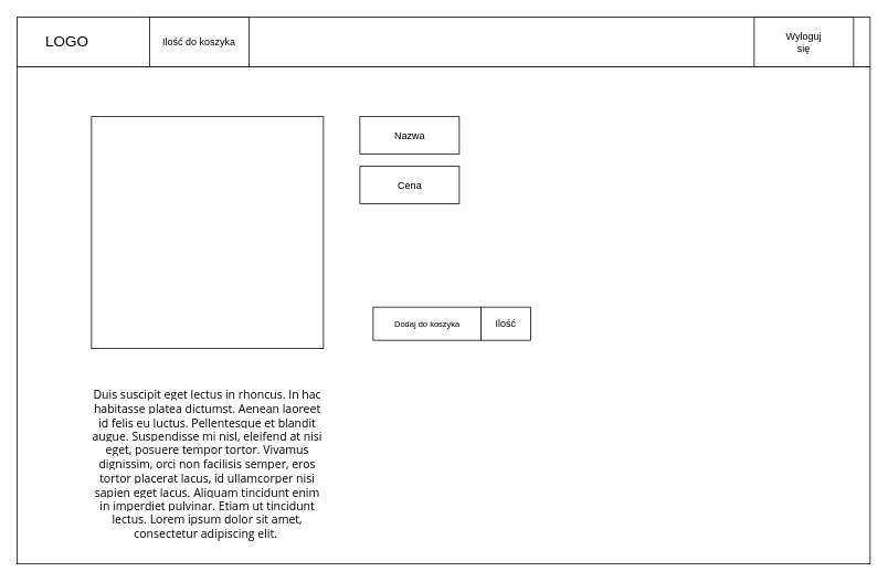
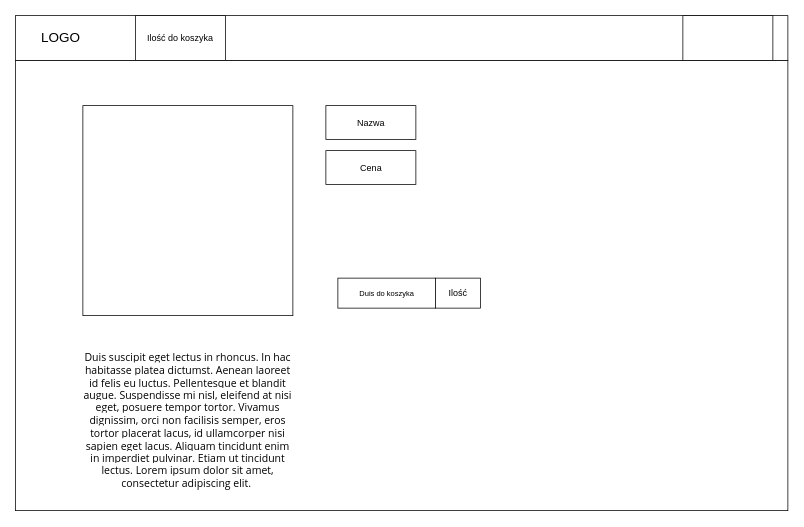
- <mxCell id="6" value="Wyloguj się" style="text;html=1;align=center;verticalAlign=middle;whiteSpace=wrap;rounded=0;" vertex="1" parent="1"><mxGeometry x="940" y="35" width="60" height="30" as="geometry" /></mxCell>
- <mxCell id="14" value="&lt;font style=&quot;font-size: 10px;&quot;&gt;Dodaj do koszyka&lt;/font&gt;" style="text;html=1;align=center;verticalAlign=middle;resizable=0;points=[];autosize=1;strokeColor=none;fillColor=none;" vertex="1" parent="1"><mxGeometry x="465" y="375" width="100" height="30" as="geometry" /></mxCell>
+ <mxCell id="14" value="&lt;font style=&quot;font-size: 10px;&quot;&gt;Duis do koszyka&lt;/font&gt;" style="text;html=1;align=center;verticalAlign=middle;resizable=0;points=[];autosize=1;strokeColor=none;fillColor=none;" vertex="1" parent="1"><mxGeometry x="465" y="375" width="100" height="30" as="geometry" /></mxCell>
